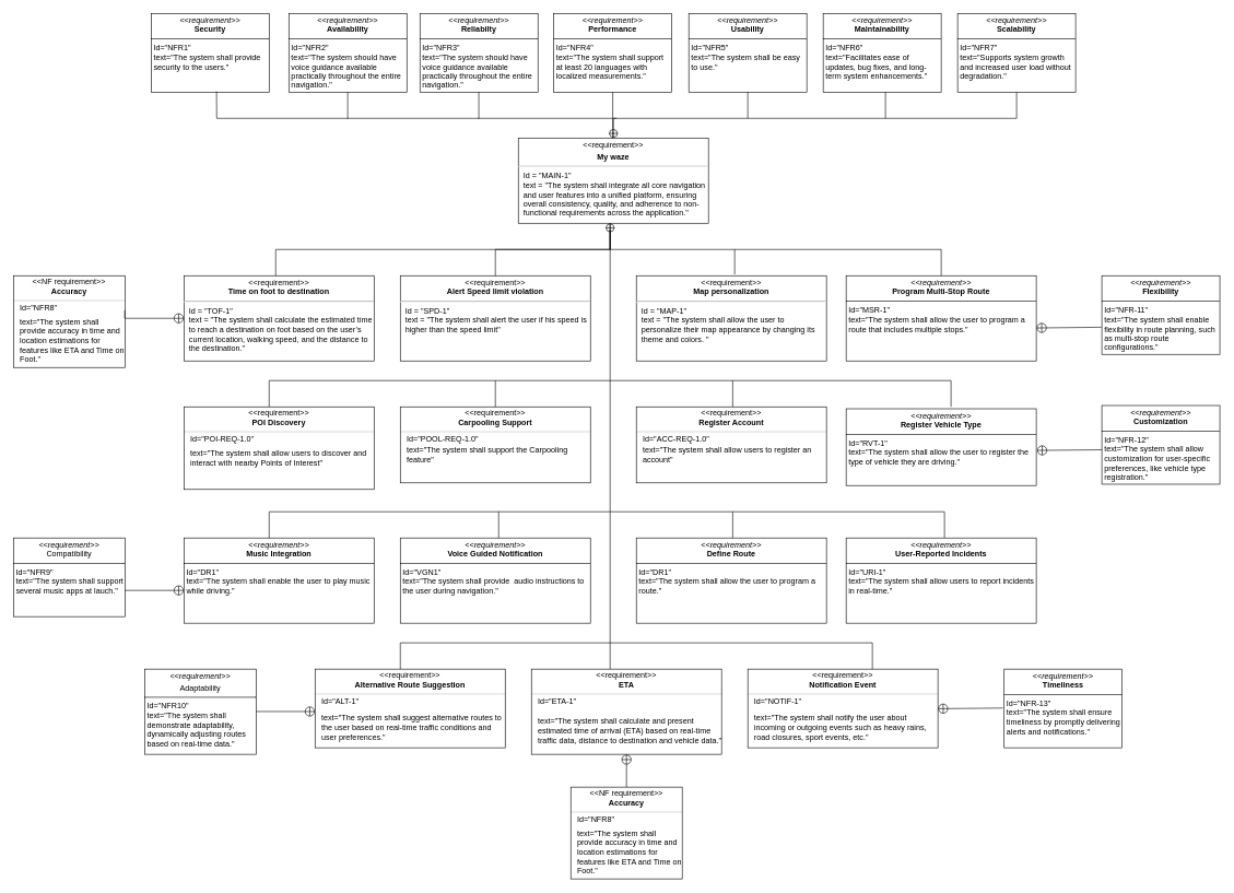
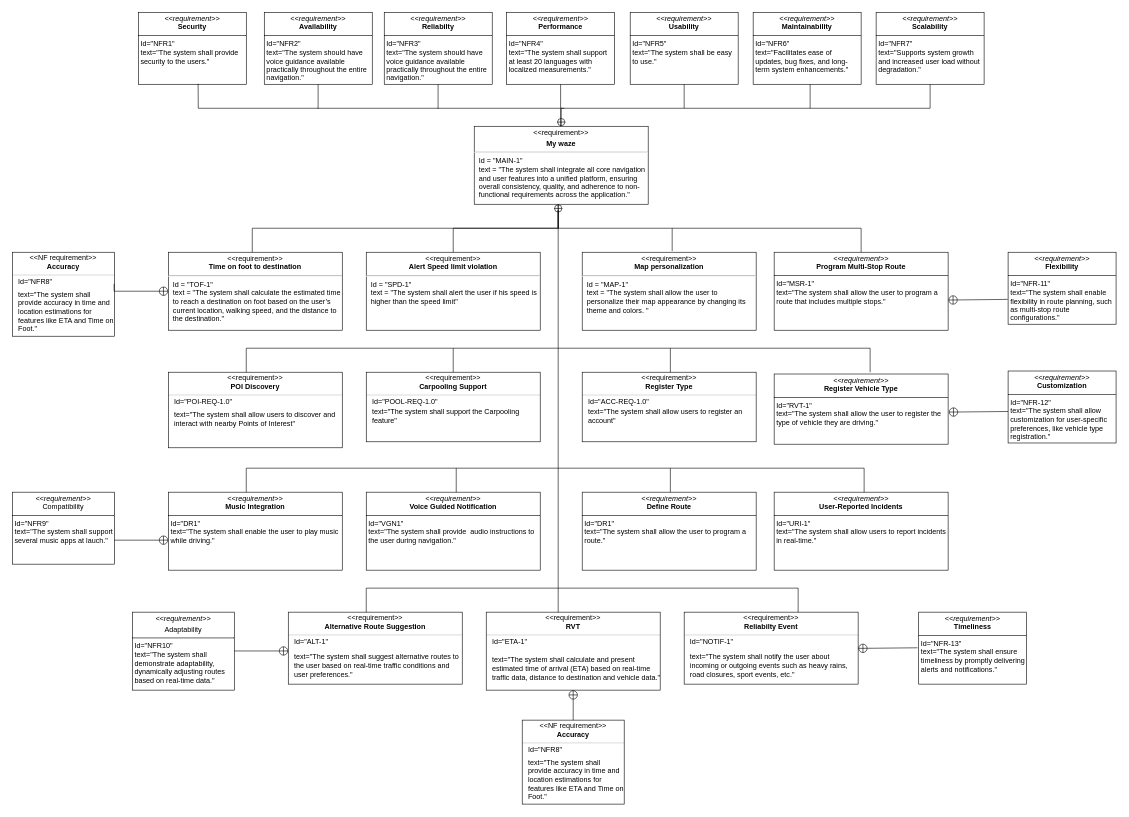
- <mxCell id="22" value="Register Account" style="html=1;align=center;spacing=0;verticalAlign=middle;strokeColor=none;fillColor=none;whiteSpace=wrap;fontStyle=1" vertex="1" parent="20"><mxGeometry y="16" width="290" height="18" as="geometry" /></mxCell>
+ <mxCell id="22" value="Register Type" style="html=1;align=center;spacing=0;verticalAlign=middle;strokeColor=none;fillColor=none;whiteSpace=wrap;fontStyle=1" vertex="1" parent="20"><mxGeometry y="16" width="290" height="18" as="geometry" /></mxCell>
- <mxCell id="41" value="ETA" style="html=1;align=center;spacing=0;verticalAlign=middle;strokeColor=none;fillColor=none;whiteSpace=wrap;fontStyle=1" vertex="1" parent="39"><mxGeometry y="16" width="290" height="18" as="geometry" /></mxCell>
+ <mxCell id="41" value="RVT" style="html=1;align=center;spacing=0;verticalAlign=middle;strokeColor=none;fillColor=none;whiteSpace=wrap;fontStyle=1" vertex="1" parent="39"><mxGeometry y="16" width="290" height="18" as="geometry" /></mxCell>
- <mxCell id="47" value="Notification Event" style="html=1;align=center;spacing=0;verticalAlign=middle;strokeColor=none;fillColor=none;whiteSpace=wrap;fontStyle=1" vertex="1" parent="45"><mxGeometry y="16" width="290" height="18" as="geometry" /></mxCell>
+ <mxCell id="47" value="Reliabilty Event" style="html=1;align=center;spacing=0;verticalAlign=middle;strokeColor=none;fillColor=none;whiteSpace=wrap;fontStyle=1" vertex="1" parent="45"><mxGeometry y="16" width="290" height="18" as="geometry" /></mxCell>
